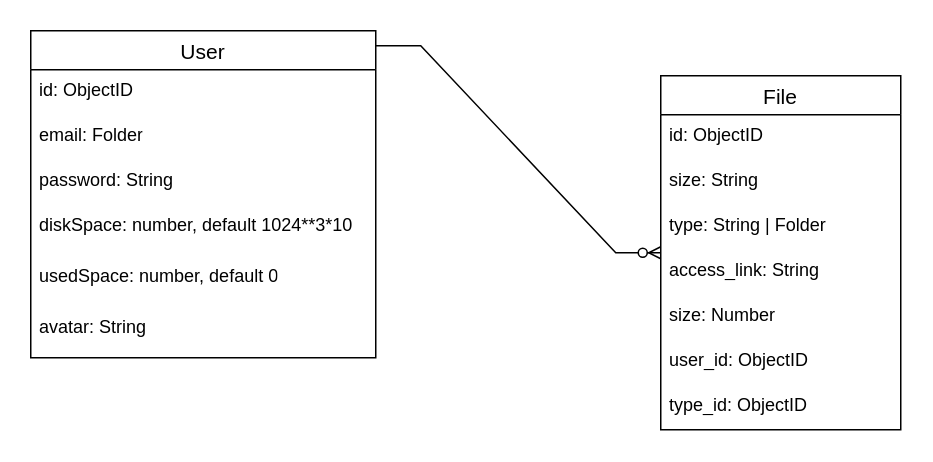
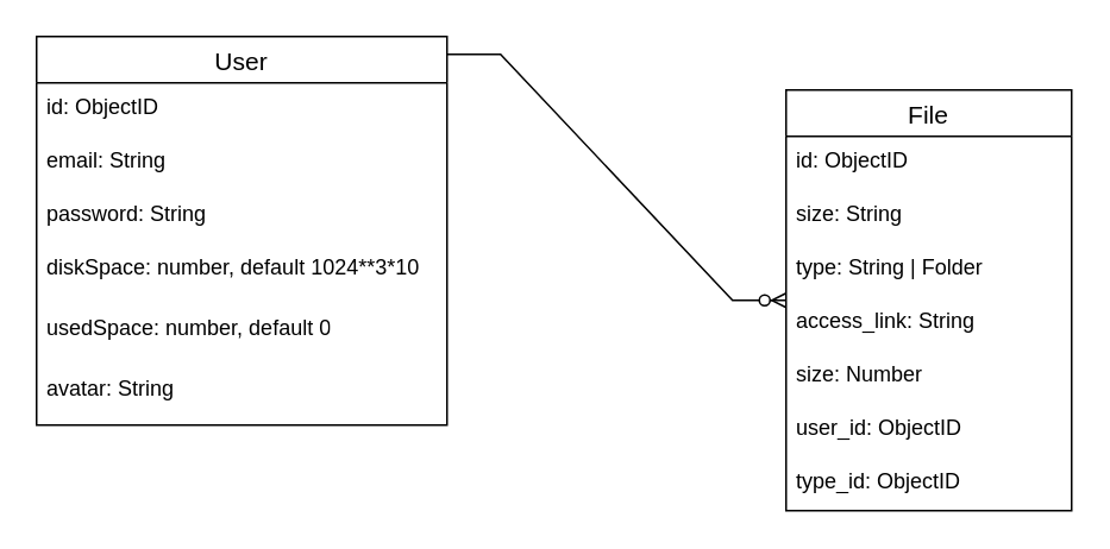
- <mxCell id="4" value="email: Folder" style="text;strokeColor=none;fillColor=none;spacingLeft=4;spacingRight=4;overflow=hidden;rotatable=0;points=[[0,0.5],[1,0.5]];portConstraint=eastwest;fontSize=12;whiteSpace=wrap;html=1;" vertex="1" parent="2"><mxGeometry y="56" width="230" height="30" as="geometry" /></mxCell>
+ <mxCell id="4" value="email: String" style="text;strokeColor=none;fillColor=none;spacingLeft=4;spacingRight=4;overflow=hidden;rotatable=0;points=[[0,0.5],[1,0.5]];portConstraint=eastwest;fontSize=12;whiteSpace=wrap;html=1;" vertex="1" parent="2"><mxGeometry y="56" width="230" height="30" as="geometry" /></mxCell>
